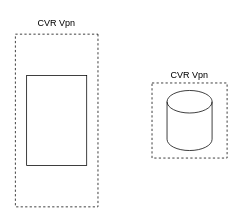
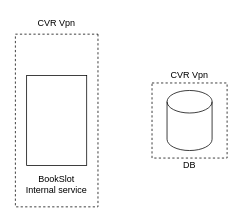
+ <mxCell id="4" value="DB" style="text;html=1;strokeColor=none;fillColor=none;align=center;verticalAlign=middle;whiteSpace=wrap;rounded=0;dashed=1;" vertex="1" parent="1"><mxGeometry x="232" y="210" width="40" height="20" as="geometry" /></mxCell>
+ <mxCell id="7" value="BookSlot&lt;br&gt;Internal service" style="text;html=1;strokeColor=none;fillColor=none;align=center;verticalAlign=middle;whiteSpace=wrap;rounded=0;dashed=1;" vertex="1" parent="1"><mxGeometry x="25" y="230" width="100" height="30" as="geometry" /></mxCell>
